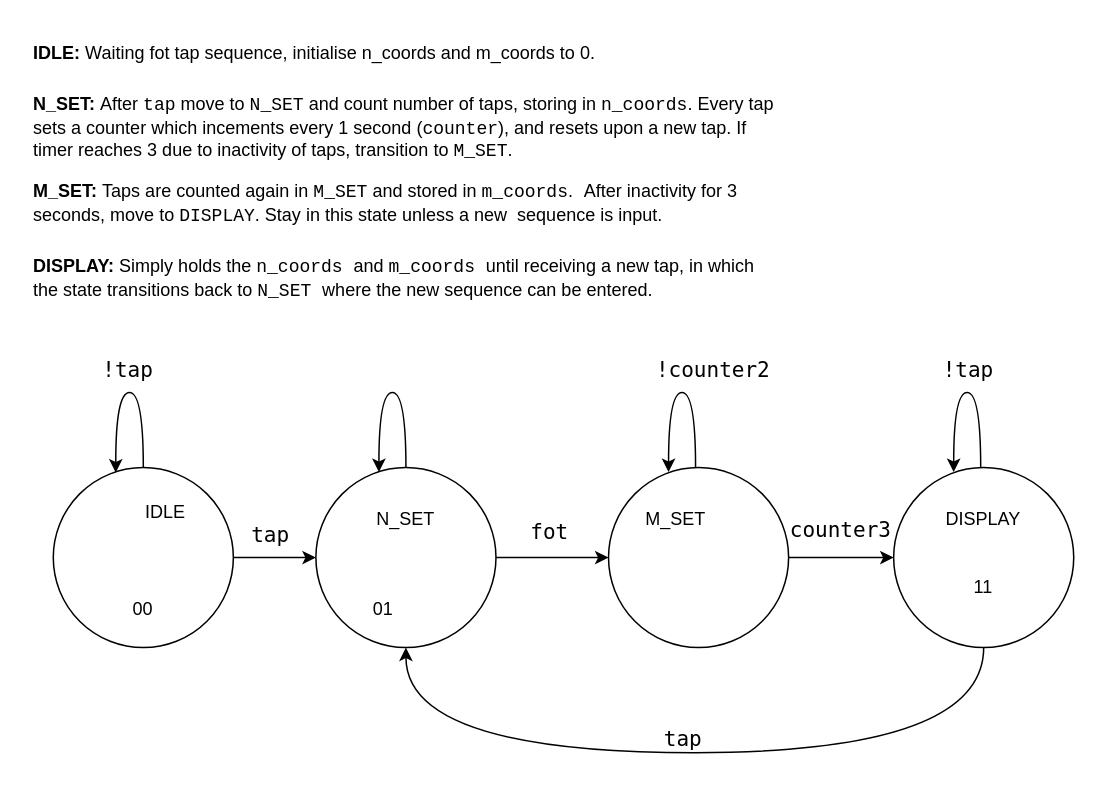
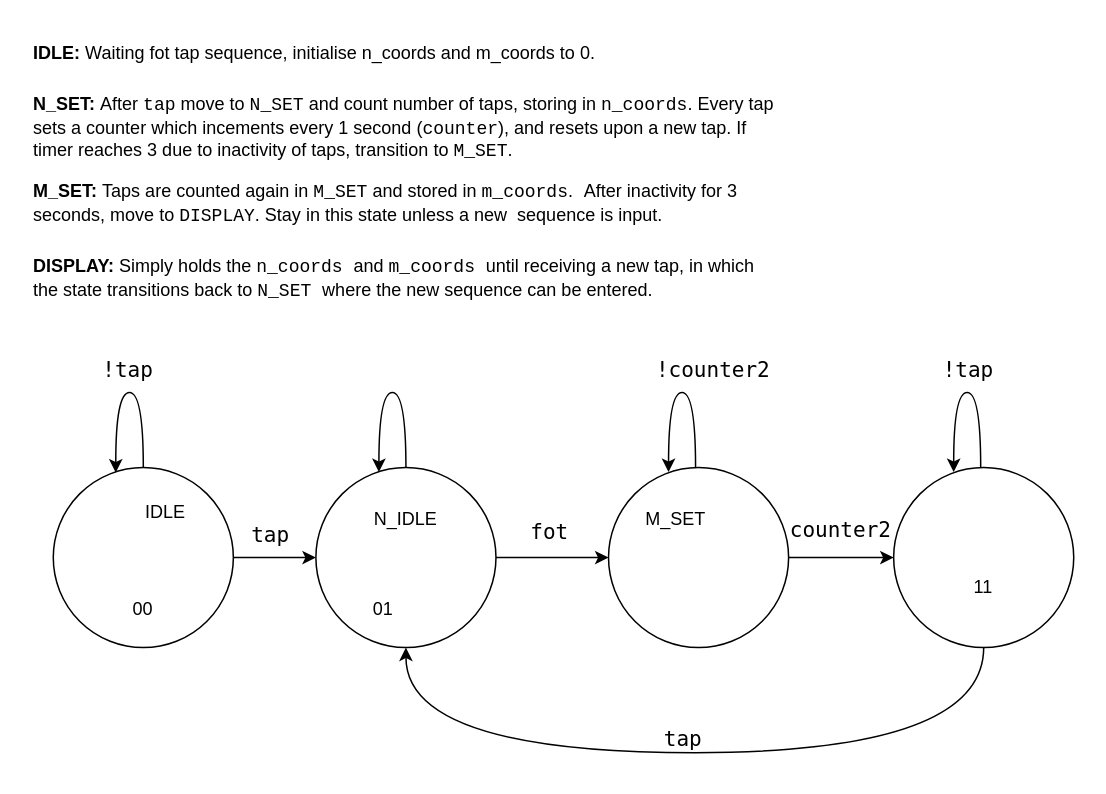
- <mxCell id="11" value="N_SET" style="text;html=1;align=center;verticalAlign=middle;whiteSpace=wrap;rounded=0;" vertex="1" parent="1"><mxGeometry x="240" y="331" width="60" height="30" as="geometry" /></mxCell>
+ <mxCell id="11" value="N_IDLE" style="text;html=1;align=center;verticalAlign=middle;whiteSpace=wrap;rounded=0;" vertex="1" parent="1"><mxGeometry x="240" y="331" width="60" height="30" as="geometry" /></mxCell>
- <mxCell id="13" value="DISPLAY" style="text;html=1;align=center;verticalAlign=middle;whiteSpace=wrap;rounded=0;" vertex="1" parent="1"><mxGeometry x="625" y="331" width="60" height="30" as="geometry" /></mxCell>
- <mxCell id="24" value="&lt;pre style=&quot;font-size: 14px;&quot;&gt;counter3&lt;/pre&gt;" style="text;html=1;align=center;verticalAlign=middle;whiteSpace=wrap;rounded=0;fontStyle=0;fontSize=14;" vertex="1" parent="1"><mxGeometry x="530" y="338" width="60" height="30" as="geometry" /></mxCell>
+ <mxCell id="24" value="&lt;pre style=&quot;font-size: 14px;&quot;&gt;counter2&lt;/pre&gt;" style="text;html=1;align=center;verticalAlign=middle;whiteSpace=wrap;rounded=0;fontStyle=0;fontSize=14;" vertex="1" parent="1"><mxGeometry x="530" y="338" width="60" height="30" as="geometry" /></mxCell>
